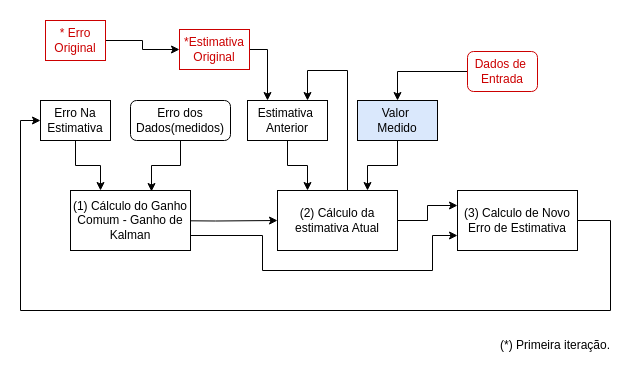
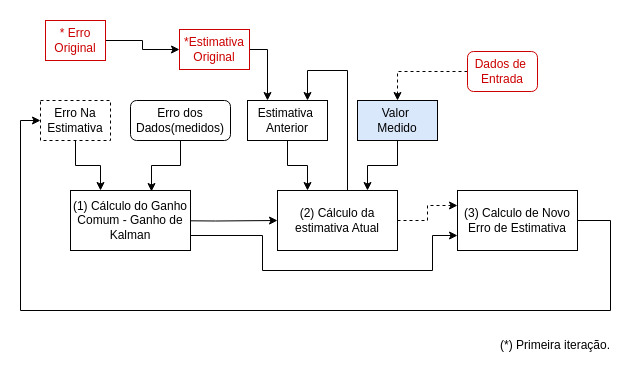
- <mxCell id="22" style="edgeStyle=orthogonalEdgeStyle;rounded=0;orthogonalLoop=1;jettySize=auto;html=1;" parent="1" source="23" target="21" edge="1"><mxGeometry relative="1" as="geometry" /></mxCell>
+ <mxCell id="22" style="edgeStyle=orthogonalEdgeStyle;rounded=0;orthogonalLoop=1;jettySize=auto;html=1;dashed=1;" parent="1" source="23" target="21" edge="1"><mxGeometry relative="1" as="geometry" /></mxCell>
- <mxCell id="11" value="Erro Na Estimativa" style="rounded=0;whiteSpace=wrap;html=1;" parent="1" vertex="1"><mxGeometry x="40" y="100" width="70" height="40" as="geometry" /></mxCell>
+ <mxCell id="11" value="Erro Na Estimativa" style="rounded=0;whiteSpace=wrap;html=1;dashed=1;" parent="1" vertex="1"><mxGeometry x="40" y="100" width="70" height="40" as="geometry" /></mxCell>
- <mxCell id="5" style="edgeStyle=orthogonalEdgeStyle;rounded=0;orthogonalLoop=1;jettySize=auto;html=1;exitX=1;exitY=0.5;exitDx=0;exitDy=0;entryX=0;entryY=0.25;entryDx=0;entryDy=0;" parent="1" source="7" target="9" edge="1"><mxGeometry relative="1" as="geometry" /></mxCell>
+ <mxCell id="5" style="edgeStyle=orthogonalEdgeStyle;rounded=0;orthogonalLoop=1;jettySize=auto;html=1;exitX=1;exitY=0.5;exitDx=0;exitDy=0;entryX=0;entryY=0.25;entryDx=0;entryDy=0;dashed=1;" parent="1" source="7" target="9" edge="1"><mxGeometry relative="1" as="geometry" /></mxCell>
